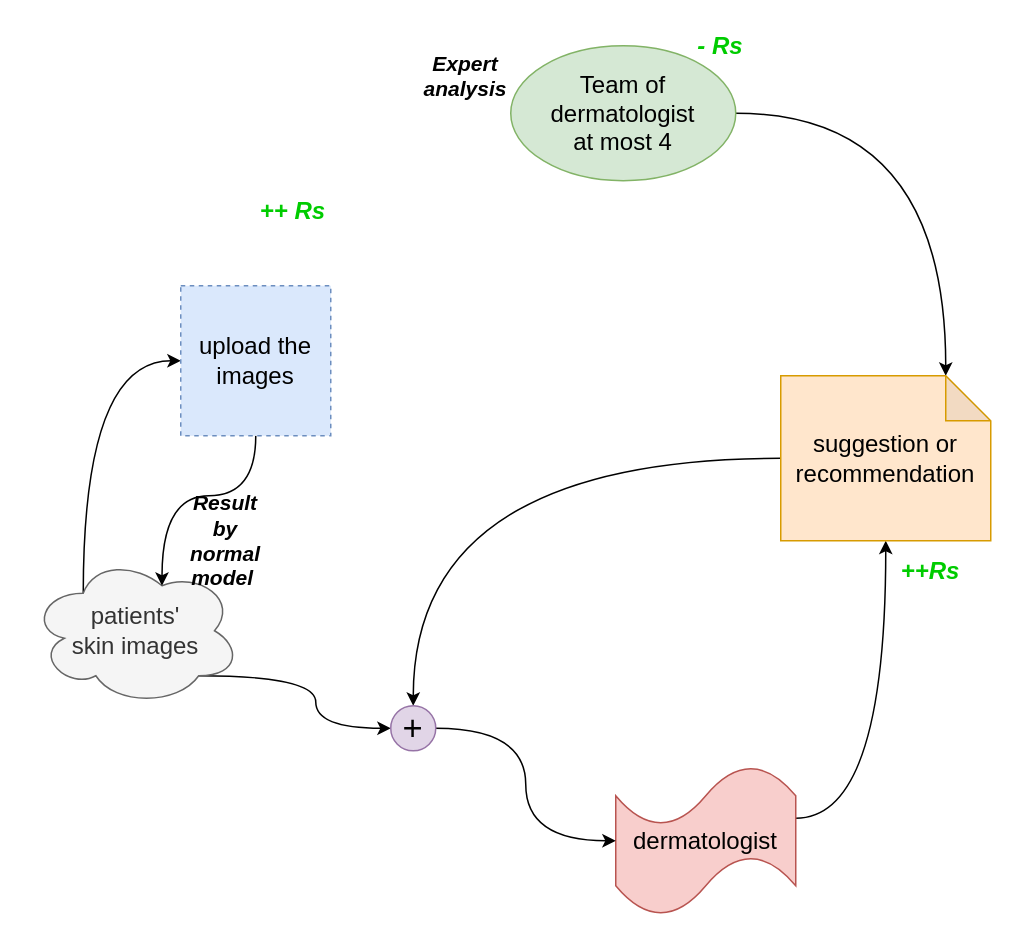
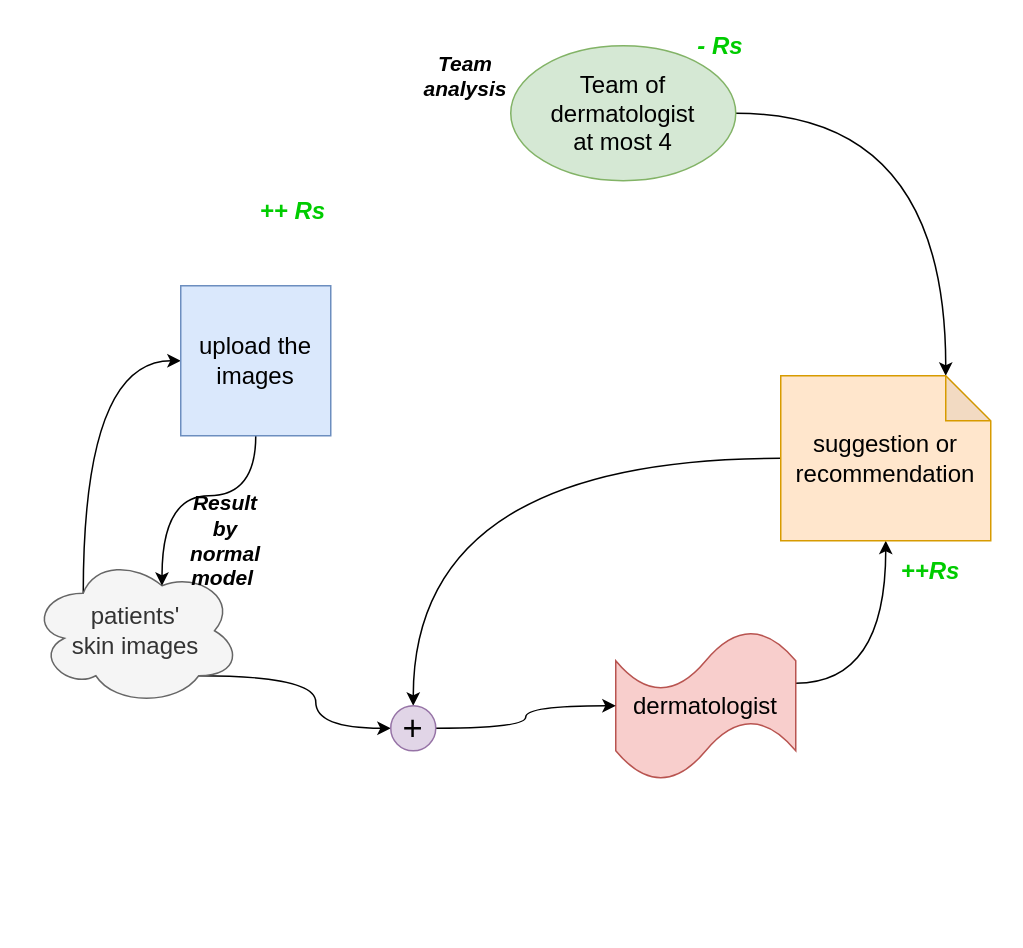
- <mxCell id="16" value="&lt;b&gt;&lt;i&gt;&lt;font style=&quot;font-size: 14px&quot;&gt;Expert analysis&lt;/font&gt;&lt;/i&gt;&lt;/b&gt;" style="text;html=1;strokeColor=none;fillColor=none;align=center;verticalAlign=middle;whiteSpace=wrap;rounded=0;" vertex="1" parent="1"><mxGeometry x="290" y="40" width="40" height="20" as="geometry" /></mxCell>
+ <mxCell id="16" value="&lt;b&gt;&lt;i&gt;&lt;font style=&quot;font-size: 14px&quot;&gt;Team analysis&lt;/font&gt;&lt;/i&gt;&lt;/b&gt;" style="text;html=1;strokeColor=none;fillColor=none;align=center;verticalAlign=middle;whiteSpace=wrap;rounded=0;" vertex="1" parent="1"><mxGeometry x="290" y="40" width="40" height="20" as="geometry" /></mxCell>
- <mxCell id="6" value="&lt;font style=&quot;font-size: 16px&quot;&gt;upload the images&lt;/font&gt;" style="whiteSpace=wrap;html=1;aspect=fixed;fillColor=#dae8fc;strokeColor=#6c8ebf;dashed=1;" vertex="1" parent="1"><mxGeometry x="120" y="190" width="100" height="100" as="geometry" /></mxCell>
+ <mxCell id="6" value="&lt;font style=&quot;font-size: 16px&quot;&gt;upload the images&lt;/font&gt;" style="whiteSpace=wrap;html=1;aspect=fixed;fillColor=#dae8fc;strokeColor=#6c8ebf;" vertex="1" parent="1"><mxGeometry x="120" y="190" width="100" height="100" as="geometry" /></mxCell>
- <mxCell id="10" value="&lt;font style=&quot;font-size: 16px&quot;&gt;dermatologist&lt;/font&gt;" style="shape=tape;whiteSpace=wrap;html=1;fillColor=#f8cecc;strokeColor=#b85450;" vertex="1" parent="1"><mxGeometry x="410" y="510" width="120" height="100" as="geometry" /></mxCell>
+ <mxCell id="10" value="&lt;font style=&quot;font-size: 16px&quot;&gt;dermatologist&lt;/font&gt;" style="shape=tape;whiteSpace=wrap;html=1;fillColor=#f8cecc;strokeColor=#b85450;" vertex="1" parent="1"><mxGeometry x="410" y="420" width="120" height="100" as="geometry" /></mxCell>
